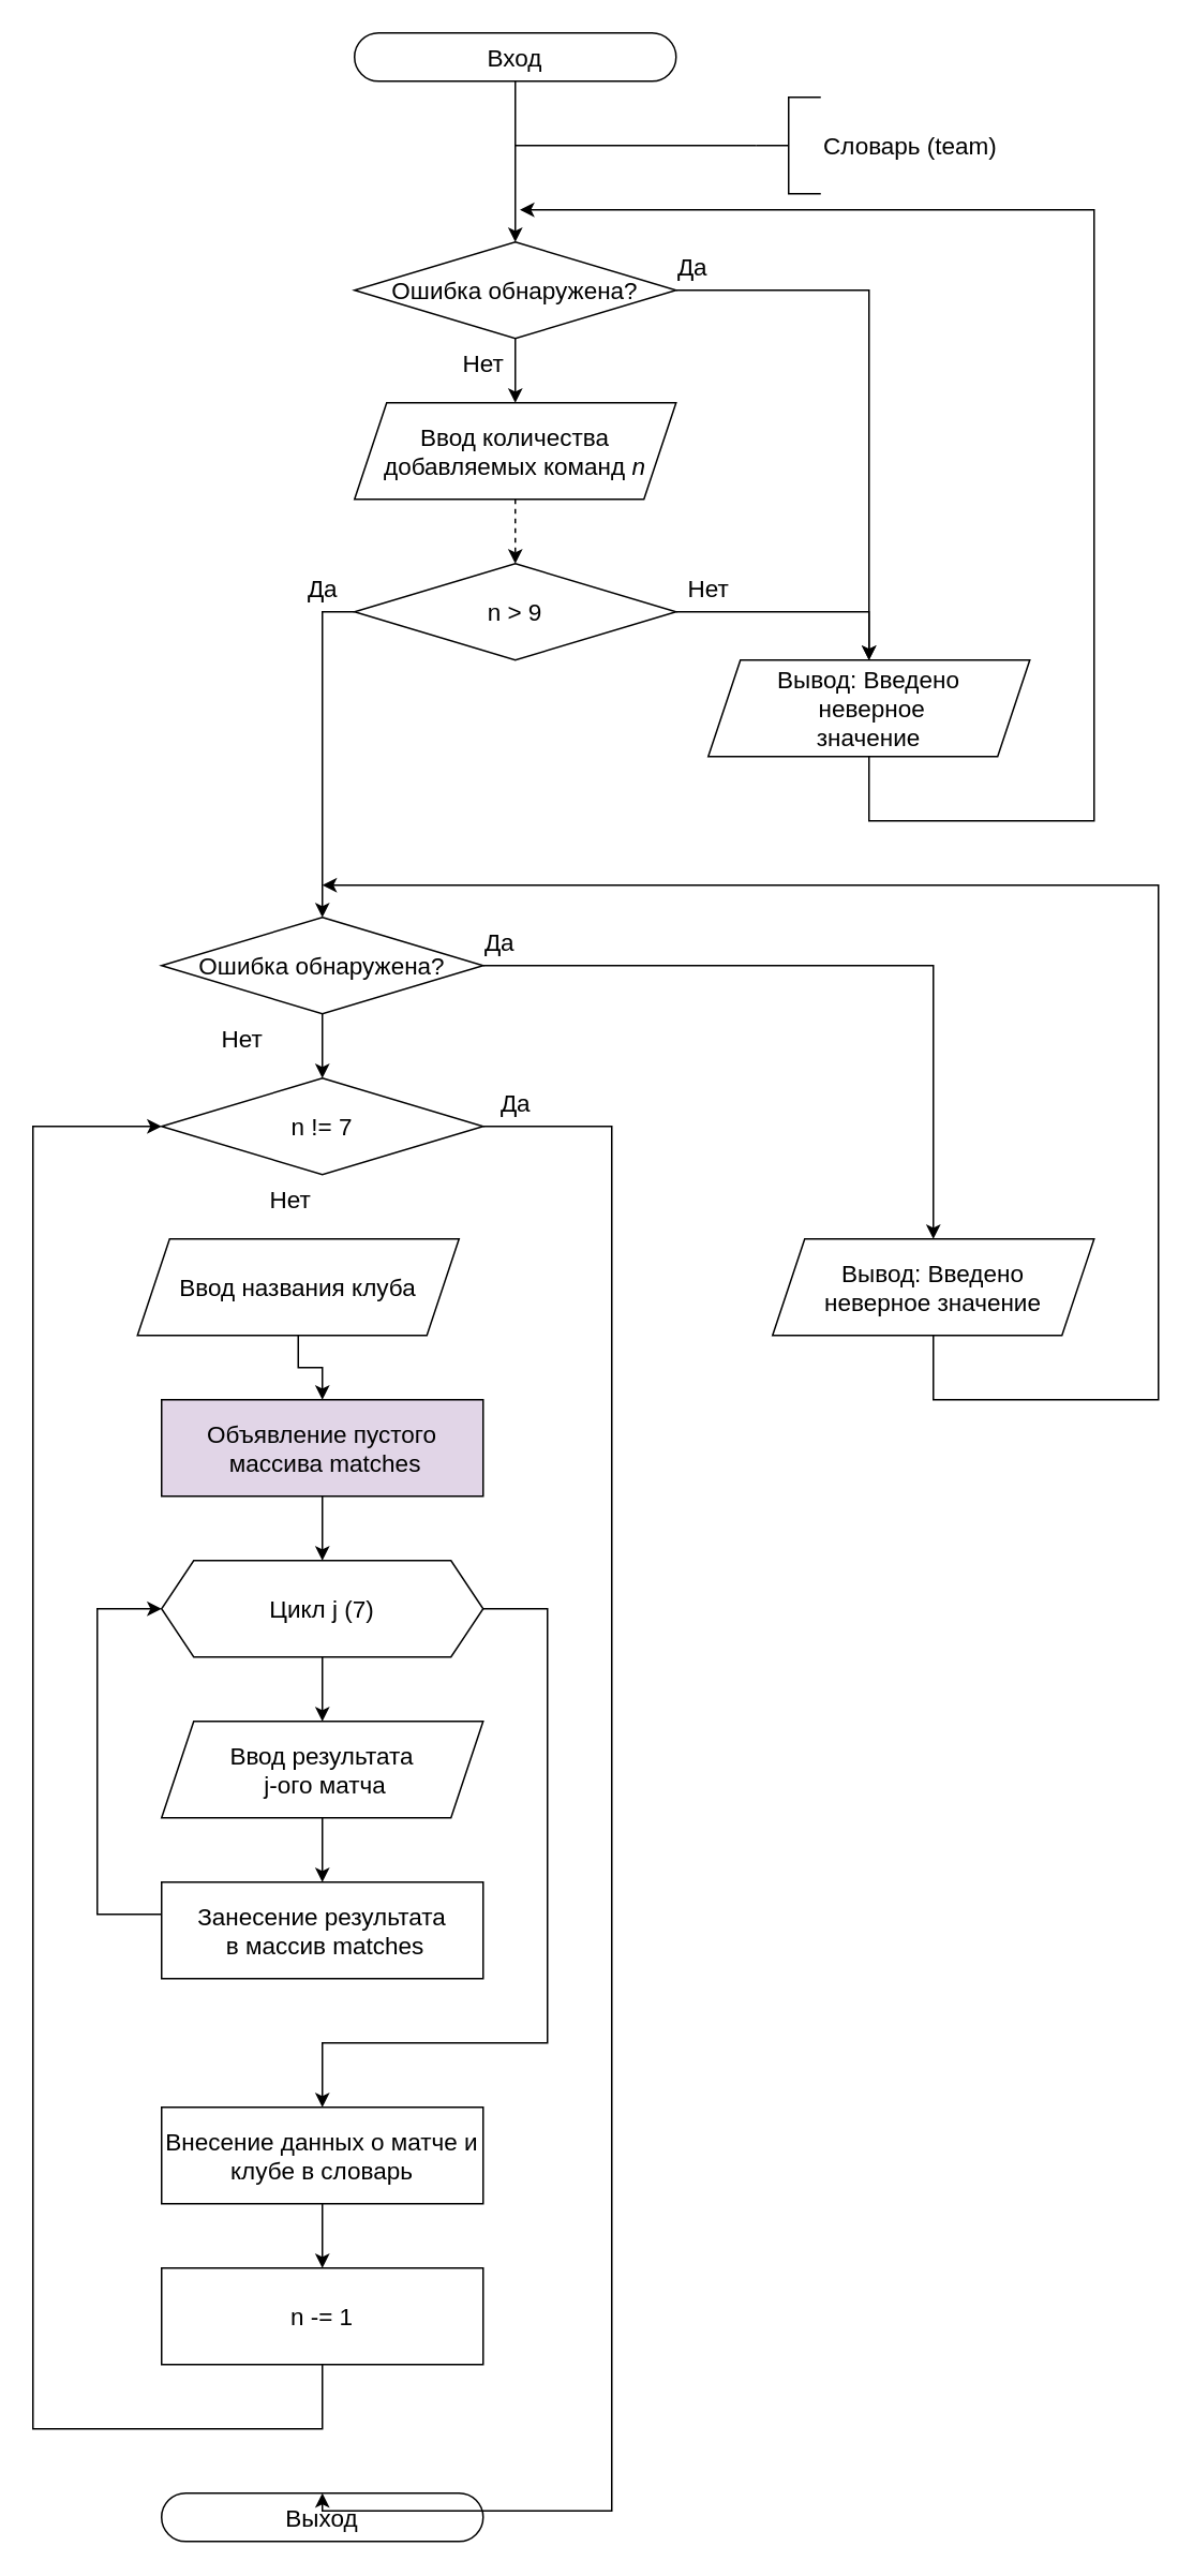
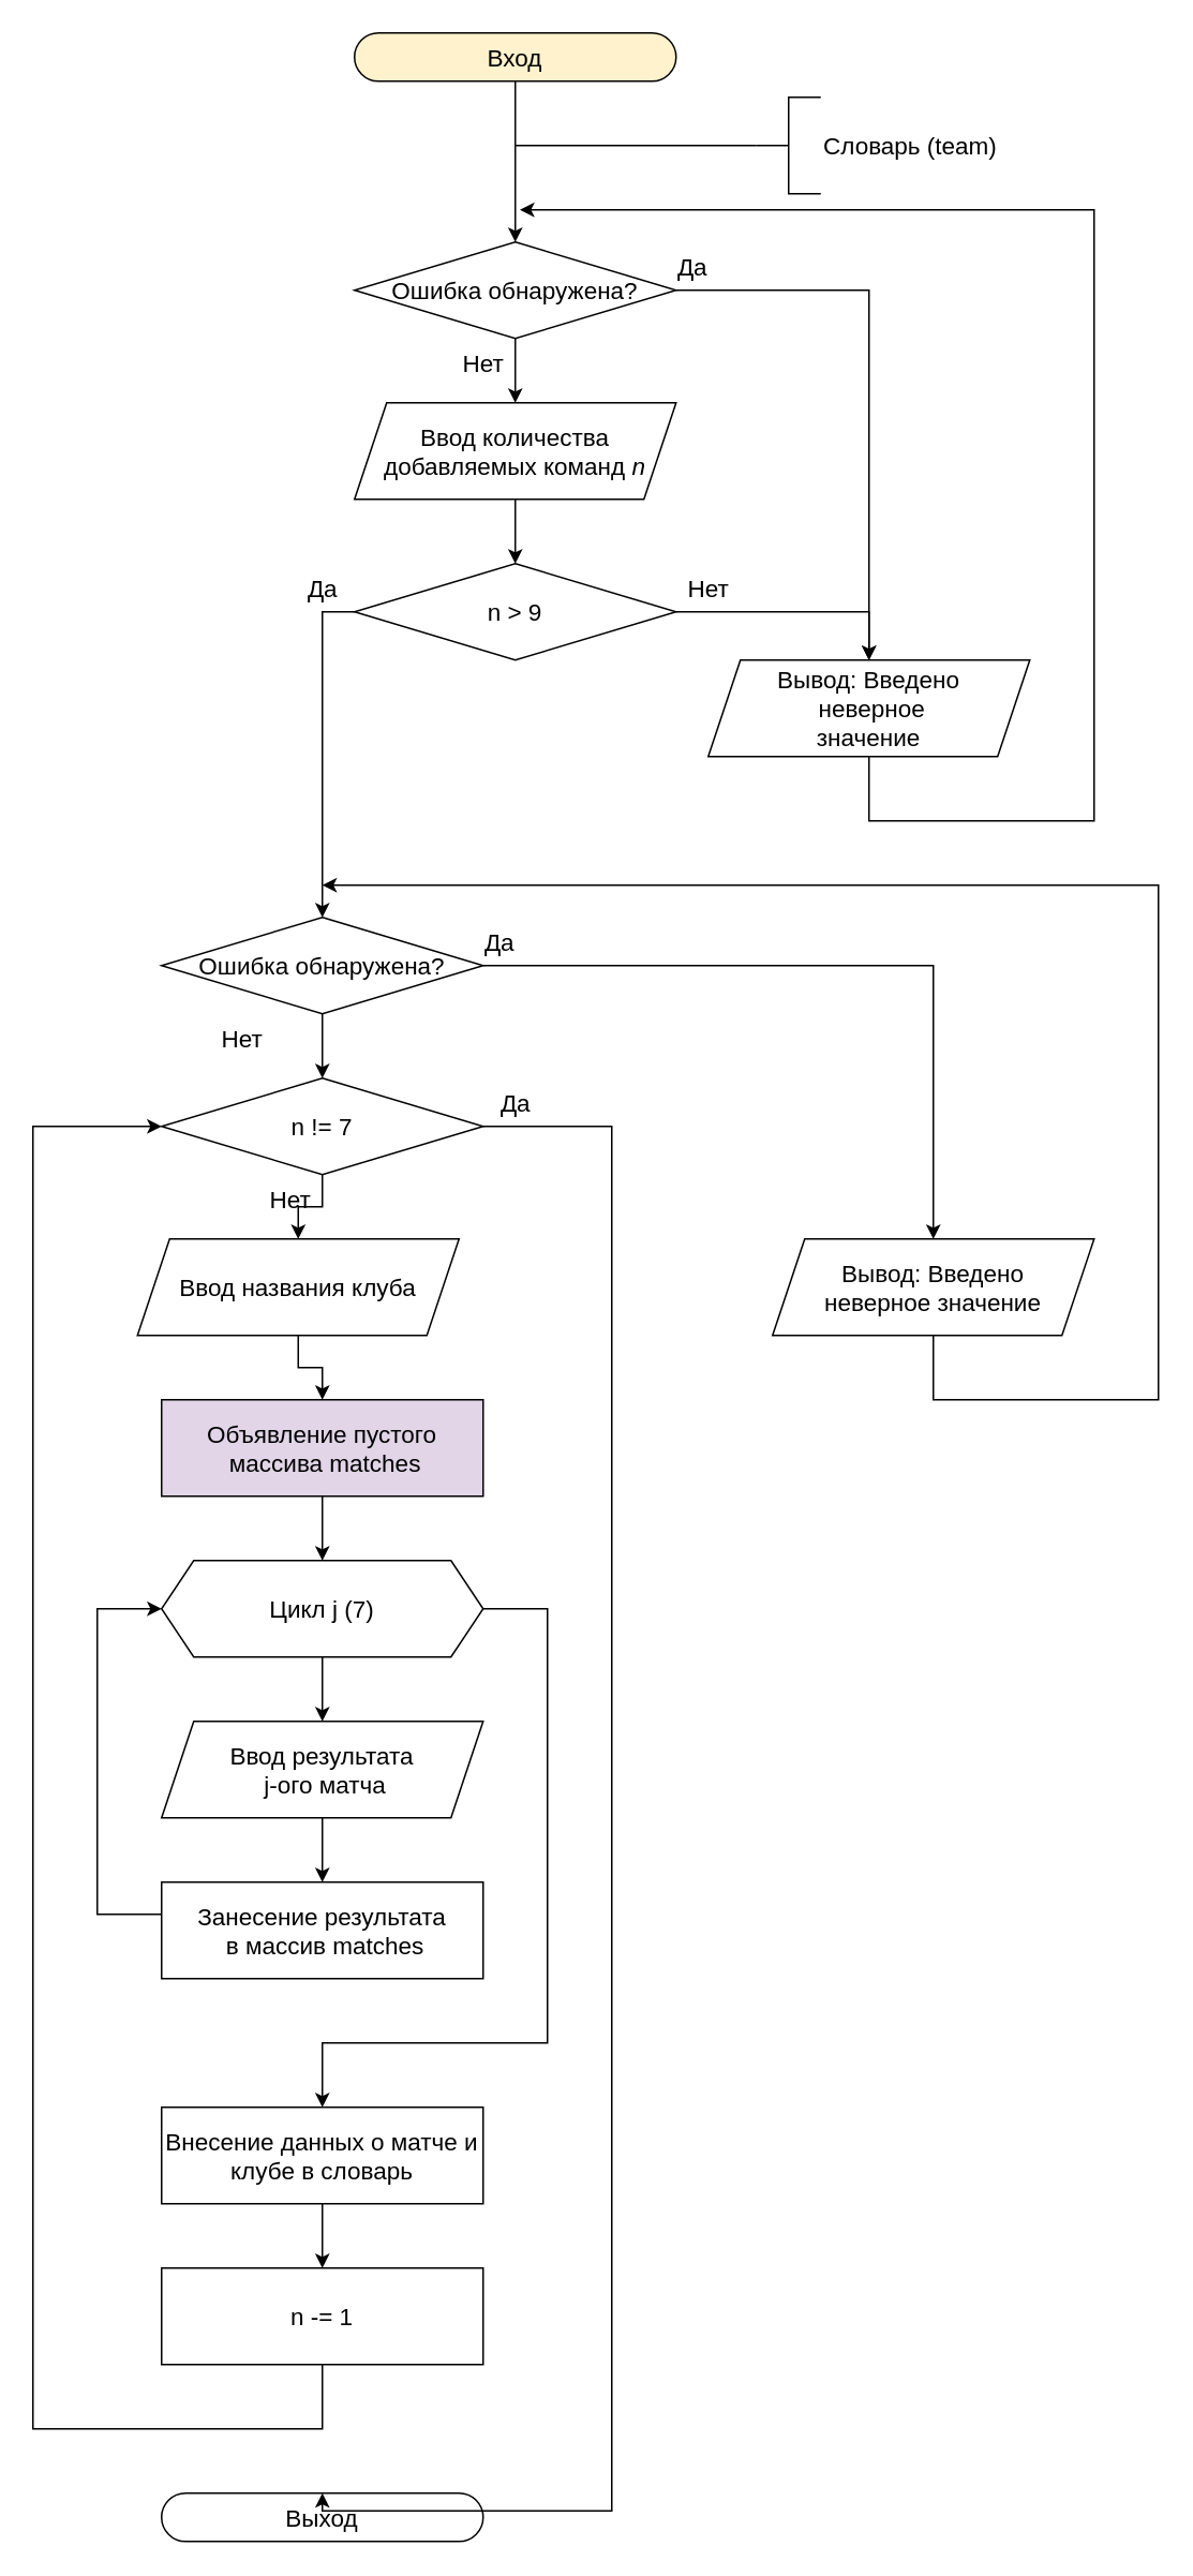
- <mxCell id="3" value="Вход" style="rounded=1;whiteSpace=wrap;html=1;arcSize=50;fontSize=15;" vertex="1" parent="1"><mxGeometry x="220" y="20" width="200" height="30" as="geometry" /></mxCell>
+ <mxCell id="3" value="Вход" style="rounded=1;whiteSpace=wrap;html=1;arcSize=50;fontSize=15;fillColor=#fff2cc;" vertex="1" parent="1"><mxGeometry x="220" y="20" width="200" height="30" as="geometry" /></mxCell>
- <mxCell id="17" style="edgeStyle=orthogonalEdgeStyle;rounded=0;orthogonalLoop=1;jettySize=auto;html=1;entryX=0.5;entryY=0;entryDx=0;entryDy=0;fontSize=15;dashed=1;" edge="1" parent="1" source="18" target="22"><mxGeometry relative="1" as="geometry" /></mxCell>
+ <mxCell id="17" style="edgeStyle=orthogonalEdgeStyle;rounded=0;orthogonalLoop=1;jettySize=auto;html=1;entryX=0.5;entryY=0;entryDx=0;entryDy=0;fontSize=15;" edge="1" parent="1" source="18" target="22"><mxGeometry relative="1" as="geometry" /></mxCell>
+ <mxCell id="48" style="edgeStyle=orthogonalEdgeStyle;rounded=0;orthogonalLoop=1;jettySize=auto;html=1;entryX=0.5;entryY=0;entryDx=0;entryDy=0;fontSize=15;" edge="1" parent="1" source="50" target="36"><mxGeometry relative="1" as="geometry" /></mxCell>
